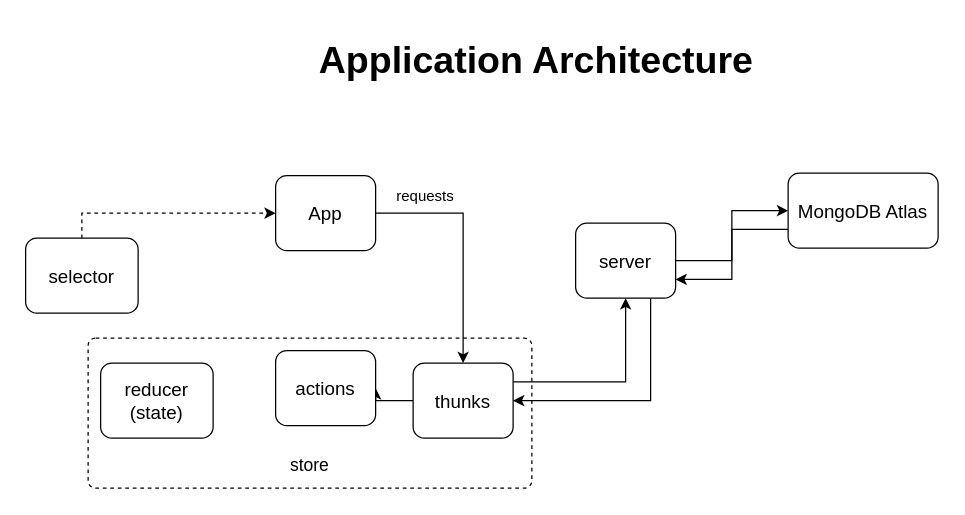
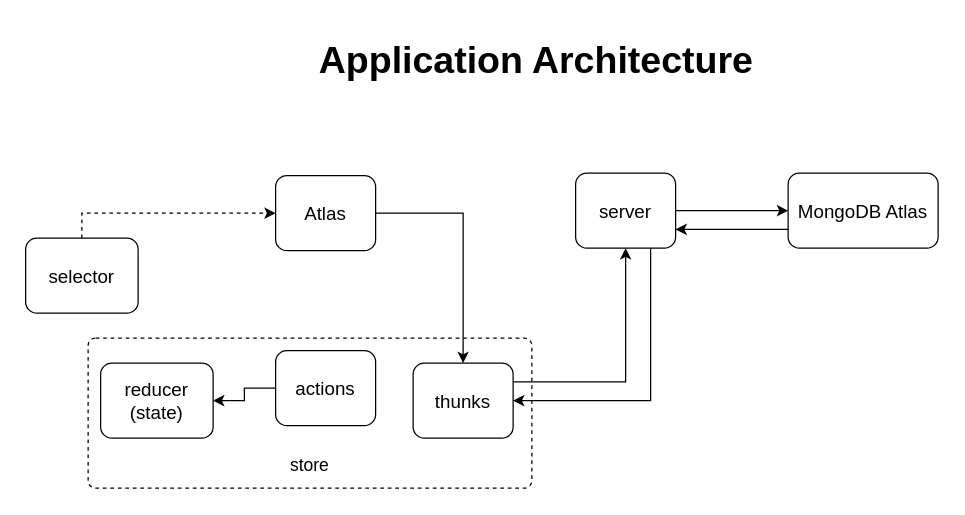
- <mxCell id="18" value="requests" style="text;html=1;strokeColor=none;fillColor=none;align=center;verticalAlign=middle;whiteSpace=wrap;rounded=0;" vertex="1" parent="1"><mxGeometry x="310" y="142" width="60" height="30" as="geometry" /></mxCell>
- <mxCell id="4" value="App" style="rounded=1;whiteSpace=wrap;html=1;fontSize=15;" vertex="1" parent="1"><mxGeometry x="220" y="140" width="80" height="60" as="geometry" /></mxCell>
+ <mxCell id="4" value="Atlas" style="rounded=1;whiteSpace=wrap;html=1;fontSize=15;" vertex="1" parent="1"><mxGeometry x="220" y="140" width="80" height="60" as="geometry" /></mxCell>
- <mxCell id="14" value="server" style="rounded=1;whiteSpace=wrap;html=1;fontSize=15;" vertex="1" parent="1"><mxGeometry x="460" y="178" width="80" height="60" as="geometry" /></mxCell>
+ <mxCell id="14" value="server" style="rounded=1;whiteSpace=wrap;html=1;fontSize=15;" vertex="1" parent="1"><mxGeometry x="460" y="138" width="80" height="60" as="geometry" /></mxCell>
+ <mxCell id="10" style="edgeStyle=orthogonalEdgeStyle;rounded=0;orthogonalLoop=1;jettySize=auto;html=1;exitX=0;exitY=0.5;exitDx=0;exitDy=0;entryX=1;entryY=0.5;entryDx=0;entryDy=0;" edge="1" parent="1" source="11" target="17"><mxGeometry relative="1" as="geometry" /></mxCell>
- <mxCell id="8" style="edgeStyle=orthogonalEdgeStyle;rounded=0;orthogonalLoop=1;jettySize=auto;html=1;exitX=0;exitY=0.5;exitDx=0;exitDy=0;entryX=1;entryY=0.5;entryDx=0;entryDy=0;" edge="1" parent="1" source="9" target="11"><mxGeometry relative="1" as="geometry" /></mxCell>
